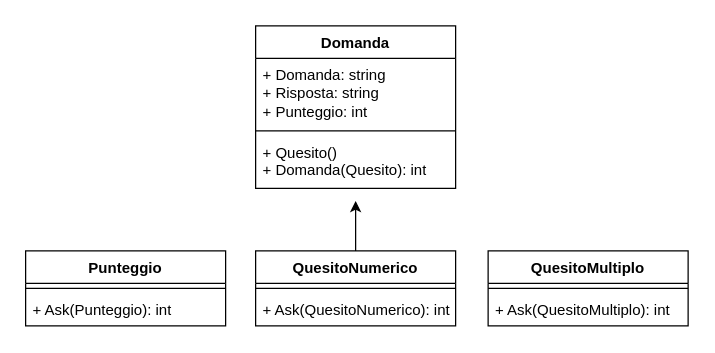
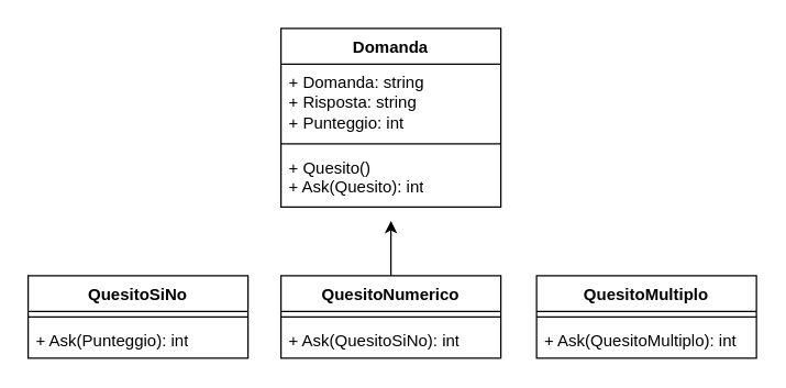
- <mxCell id="5" value="+ Quesito()&lt;br&gt;+ Domanda(Quesito): int" style="text;strokeColor=none;fillColor=none;align=left;verticalAlign=top;spacingLeft=4;spacingRight=4;overflow=hidden;rotatable=0;points=[[0,0.5],[1,0.5]];portConstraint=eastwest;whiteSpace=wrap;html=1;" vertex="1" parent="2"><mxGeometry y="88" width="160" height="42" as="geometry" /></mxCell>
+ <mxCell id="5" value="+ Quesito()&lt;br&gt;+ Ask(Quesito): int" style="text;strokeColor=none;fillColor=none;align=left;verticalAlign=top;spacingLeft=4;spacingRight=4;overflow=hidden;rotatable=0;points=[[0,0.5],[1,0.5]];portConstraint=eastwest;whiteSpace=wrap;html=1;" vertex="1" parent="2"><mxGeometry y="88" width="160" height="42" as="geometry" /></mxCell>
- <mxCell id="13" value="Punteggio" style="swimlane;fontStyle=1;align=center;verticalAlign=top;childLayout=stackLayout;horizontal=1;startSize=26;horizontalStack=0;resizeParent=1;resizeParentMax=0;resizeLast=0;collapsible=1;marginBottom=0;whiteSpace=wrap;html=1;" vertex="1" parent="1"><mxGeometry x="20" y="200" width="160" height="60" as="geometry" /></mxCell>
+ <mxCell id="13" value="QuesitoSiNo" style="swimlane;fontStyle=1;align=center;verticalAlign=top;childLayout=stackLayout;horizontal=1;startSize=26;horizontalStack=0;resizeParent=1;resizeParentMax=0;resizeLast=0;collapsible=1;marginBottom=0;whiteSpace=wrap;html=1;" vertex="1" parent="1"><mxGeometry x="20" y="200" width="160" height="60" as="geometry" /></mxCell>
- <mxCell id="9" value="+ Ask(QuesitoNumerico): int" style="text;strokeColor=none;fillColor=none;align=left;verticalAlign=top;spacingLeft=4;spacingRight=4;overflow=hidden;rotatable=0;points=[[0,0.5],[1,0.5]];portConstraint=eastwest;whiteSpace=wrap;html=1;" vertex="1" parent="7"><mxGeometry y="34" width="160" height="26" as="geometry" /></mxCell>
+ <mxCell id="9" value="+ Ask(QuesitoSiNo): int" style="text;strokeColor=none;fillColor=none;align=left;verticalAlign=top;spacingLeft=4;spacingRight=4;overflow=hidden;rotatable=0;points=[[0,0.5],[1,0.5]];portConstraint=eastwest;whiteSpace=wrap;html=1;" vertex="1" parent="7"><mxGeometry y="34" width="160" height="26" as="geometry" /></mxCell>
